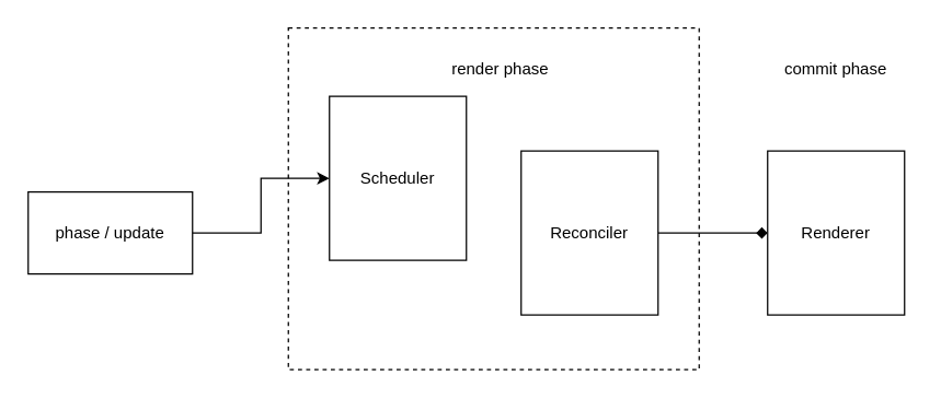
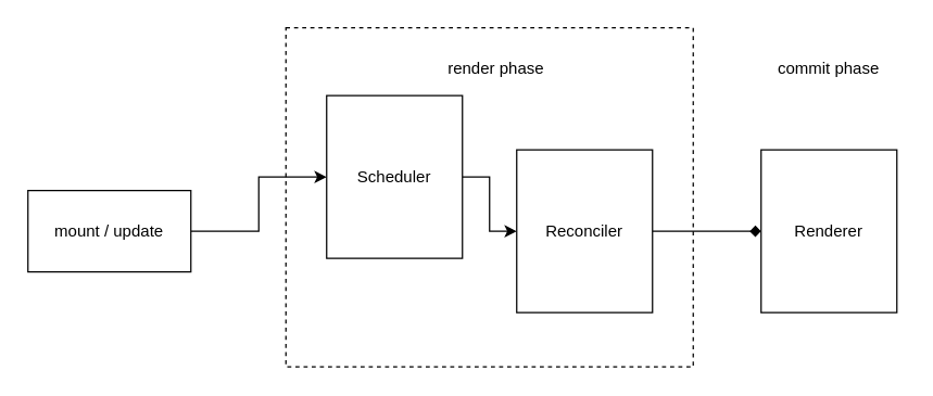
+ <mxCell id="6" style="edgeStyle=orthogonalEdgeStyle;rounded=0;orthogonalLoop=1;jettySize=auto;html=1;" edge="1" parent="1" source="7" target="9"><mxGeometry relative="1" as="geometry" /></mxCell>
- <mxCell id="4" value="phase / update" style="rounded=0;whiteSpace=wrap;html=1;" vertex="1" parent="1"><mxGeometry x="20" y="140" width="120" height="60" as="geometry" /></mxCell>
+ <mxCell id="4" value="mount / update" style="rounded=0;whiteSpace=wrap;html=1;" vertex="1" parent="1"><mxGeometry x="20" y="140" width="120" height="60" as="geometry" /></mxCell>
